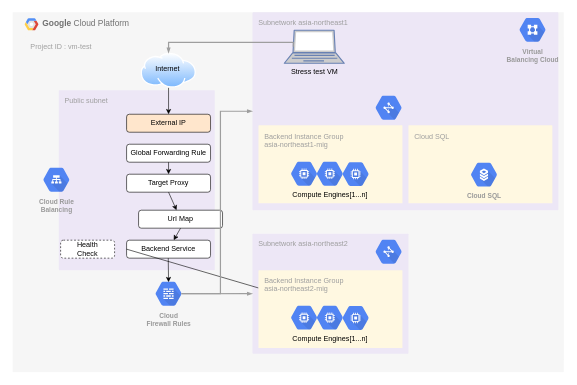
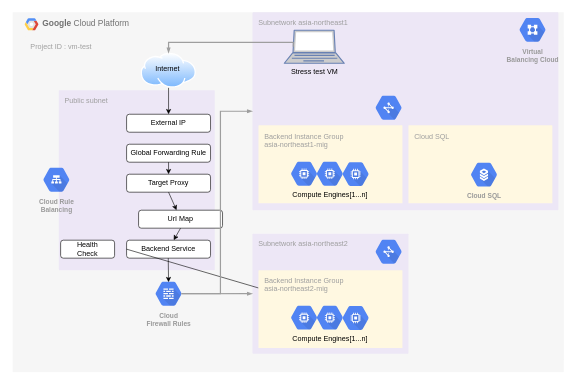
- <mxCell id="12" value="External IP" style="rounded=1;whiteSpace=wrap;html=1;fillColor=#ffe6cc;" parent="5" vertex="1"><mxGeometry x="170" y="130" width="140" height="30" as="geometry" /></mxCell>
+ <mxCell id="12" value="External IP" style="rounded=1;whiteSpace=wrap;html=1;" parent="5" vertex="1"><mxGeometry x="170" y="130" width="140" height="30" as="geometry" /></mxCell>
- <mxCell id="17" value="Health&lt;br&gt;Check" style="rounded=1;whiteSpace=wrap;html=1;dashed=1;" parent="5" vertex="1"><mxGeometry x="60" y="340" width="90" height="30" as="geometry" /></mxCell>
+ <mxCell id="17" value="Health&lt;br&gt;Check" style="rounded=1;whiteSpace=wrap;html=1;" parent="5" vertex="1"><mxGeometry x="60" y="340" width="90" height="30" as="geometry" /></mxCell>
